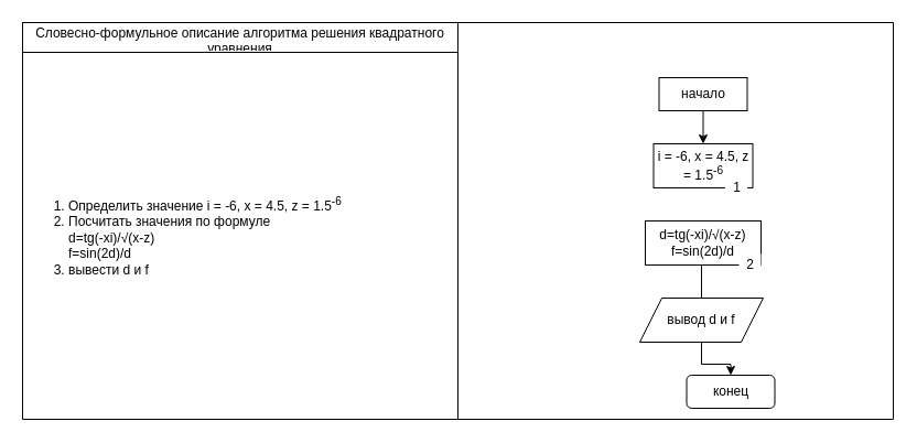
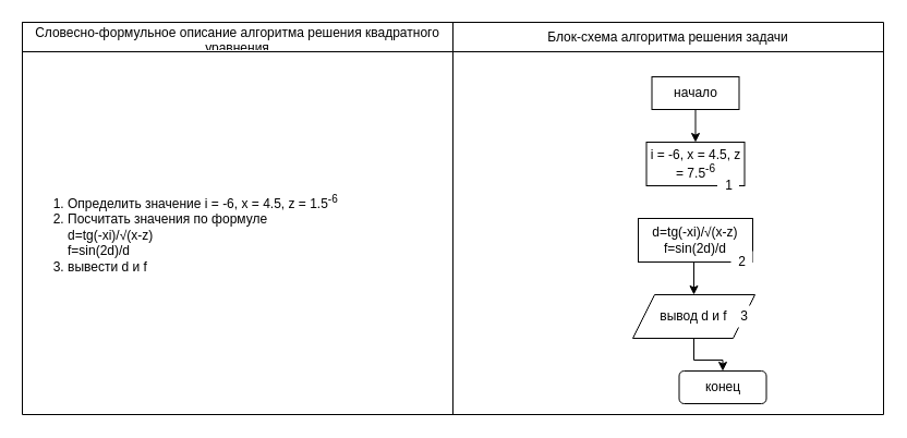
+ <mxCell id="5" value="Блок-схема алгоритма решения задачи" style="shape=partialRectangle;html=1;whiteSpace=wrap;connectable=0;overflow=hidden;fillColor=none;top=0;left=0;bottom=0;right=0;pointerEvents=1;" vertex="1" parent="3"><mxGeometry x="395" width="395" height="27" as="geometry" /></mxCell>
- <mxCell id="11" value="i = -6, x = 4.5, z = 1.5&lt;sup&gt;-6&lt;/sup&gt;" style="rounded=0;whiteSpace=wrap;html=1;" vertex="1" parent="1"><mxGeometry x="592.5" y="130" width="90" height="40" as="geometry" /></mxCell>
+ <mxCell id="11" value="i = -6, x = 4.5, z = 7.5&lt;sup&gt;-6&lt;/sup&gt;" style="rounded=0;whiteSpace=wrap;html=1;" vertex="1" parent="1"><mxGeometry x="592.5" y="130" width="90" height="40" as="geometry" /></mxCell>
- <mxCell id="12" style="edgeStyle=orthogonalEdgeStyle;rounded=0;orthogonalLoop=1;jettySize=auto;html=1;exitX=0.5;exitY=1;exitDx=0;exitDy=0;entryX=0.5;entryY=0;entryDx=0;entryDy=0;endArrow=none;" edge="1" parent="1" source="13" target="15"><mxGeometry relative="1" as="geometry" /></mxCell>
+ <mxCell id="12" style="edgeStyle=orthogonalEdgeStyle;rounded=0;orthogonalLoop=1;jettySize=auto;html=1;exitX=0.5;exitY=1;exitDx=0;exitDy=0;entryX=0.5;entryY=0;entryDx=0;entryDy=0;" edge="1" parent="1" source="13" target="15"><mxGeometry relative="1" as="geometry" /></mxCell>
+ <mxCell id="19" value="3" style="text;html=1;align=center;verticalAlign=middle;resizable=0;points=[];autosize=1;strokeColor=none;fillColor=#FFFFFF;" vertex="1" parent="1"><mxGeometry x="672" y="280" width="20" height="20" as="geometry" /></mxCell>
